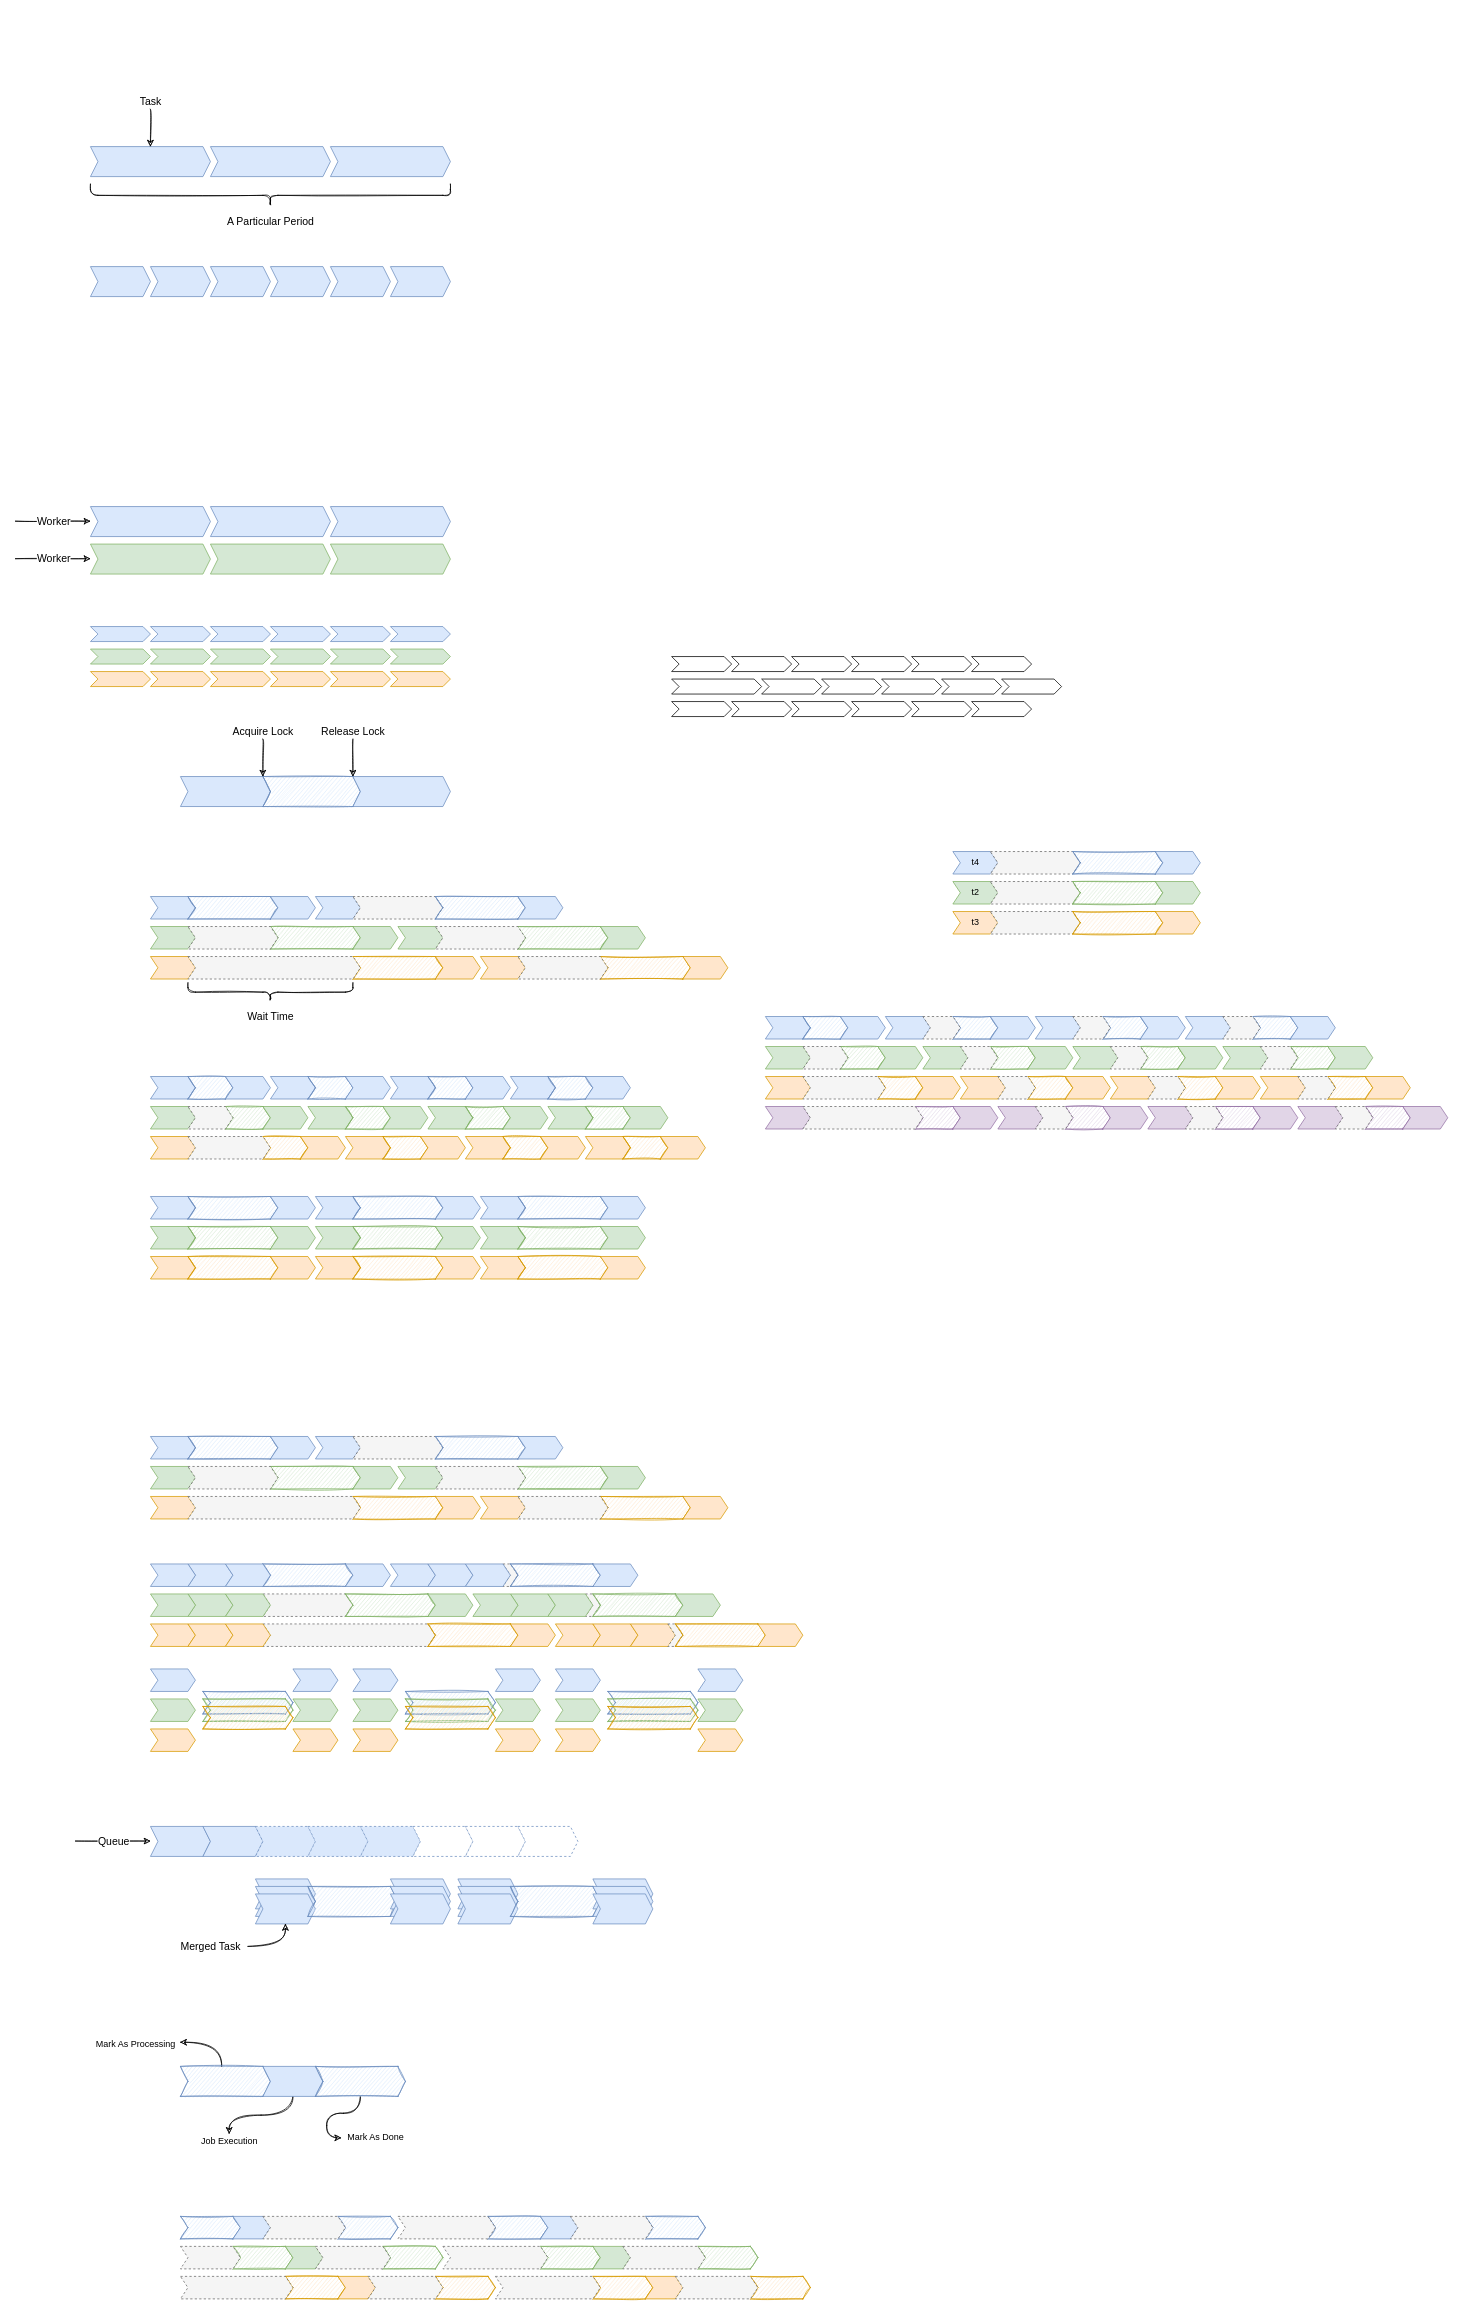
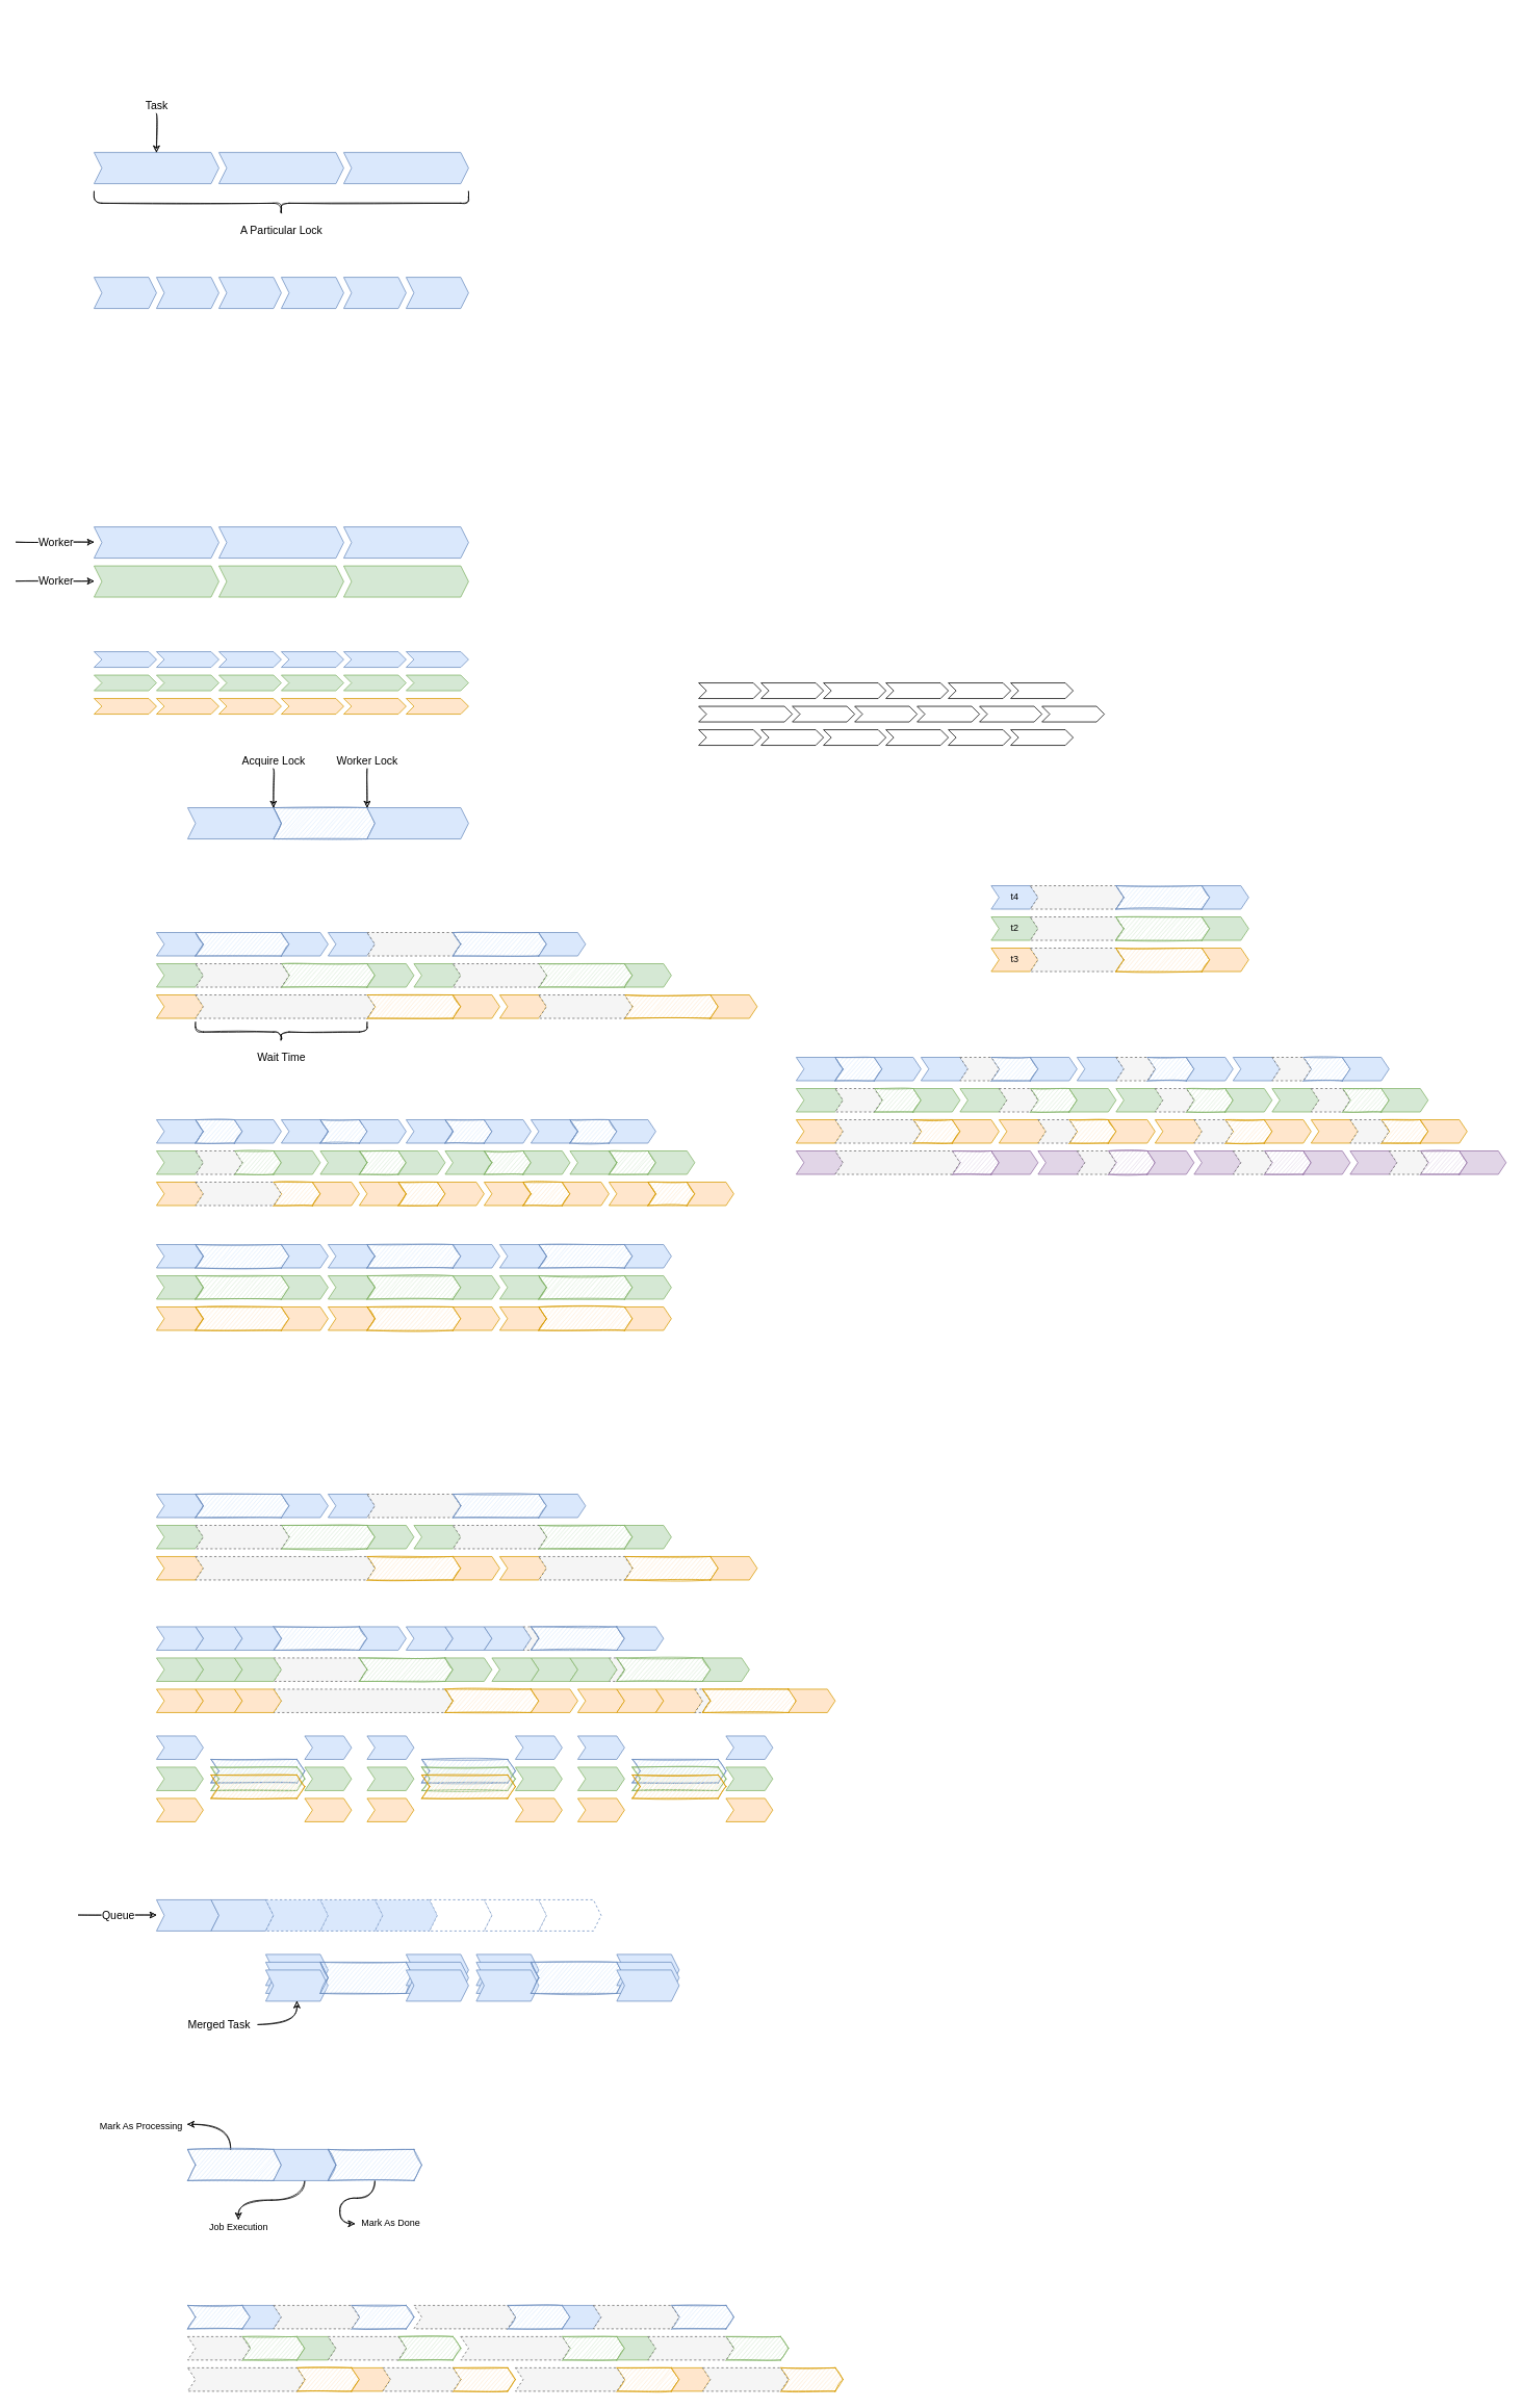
- <mxCell id="348" value="&lt;font style=&quot;font-size: 14px&quot;&gt;A Particular Period&lt;/font&gt;" style="text;html=1;align=center;verticalAlign=middle;resizable=0;points=[];autosize=1;" vertex="1" parent="1"><mxGeometry x="295" y="285" width="130" height="20" as="geometry" /></mxCell>
+ <mxCell id="348" value="&lt;font style=&quot;font-size: 14px&quot;&gt;A Particular Lock&lt;/font&gt;" style="text;html=1;align=center;verticalAlign=middle;resizable=0;points=[];autosize=1;" vertex="1" parent="1"><mxGeometry x="295" y="285" width="130" height="20" as="geometry" /></mxCell>
- <mxCell id="341" value="Release Lock" style="text;html=1;align=center;verticalAlign=middle;resizable=0;points=[];autosize=1;fontSize=14;" vertex="1" parent="1"><mxGeometry x="420" y="965" width="100" height="20" as="geometry" /></mxCell>
+ <mxCell id="341" value="Worker Lock" style="text;html=1;align=center;verticalAlign=middle;resizable=0;points=[];autosize=1;fontSize=14;" vertex="1" parent="1"><mxGeometry x="420" y="965" width="100" height="20" as="geometry" /></mxCell>
